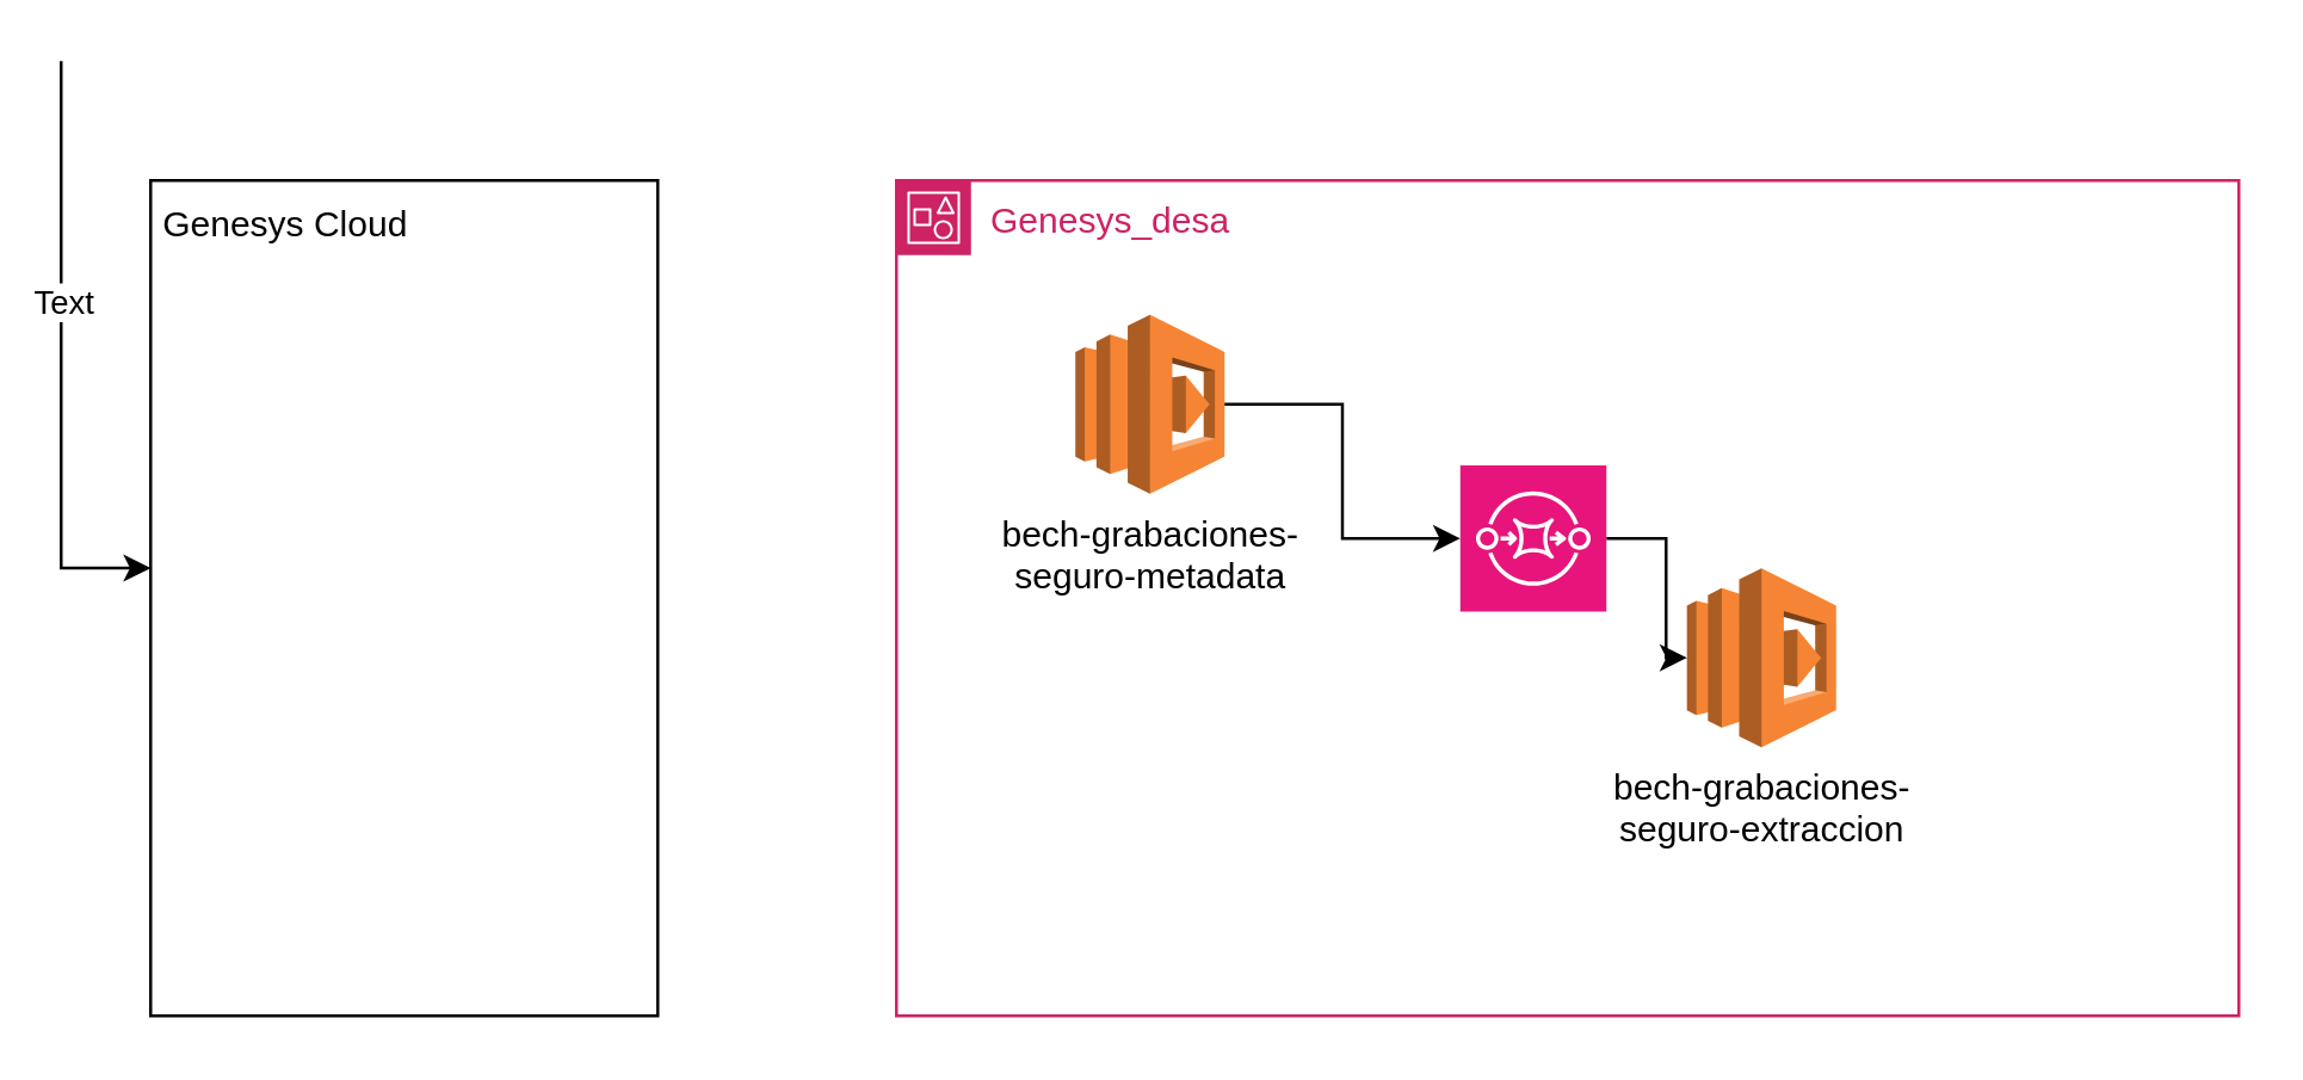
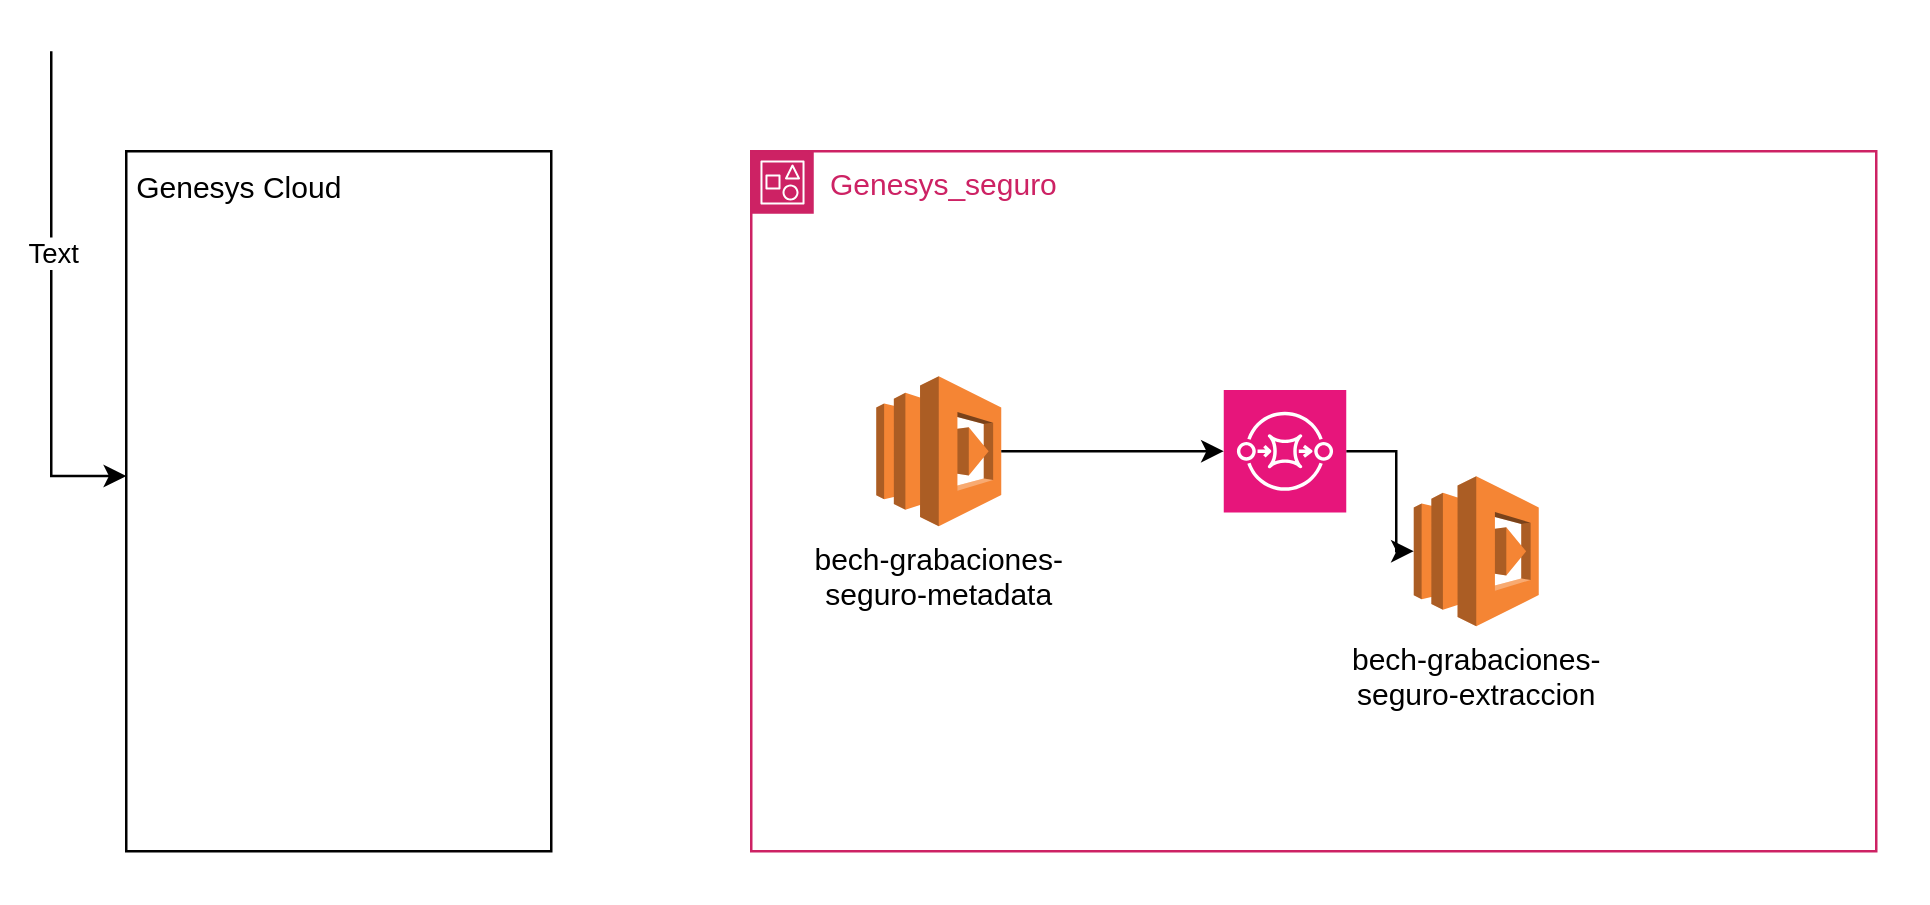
- <mxCell id="7" value="Genesys_desa" style="points=[[0,0],[0.25,0],[0.5,0],[0.75,0],[1,0],[1,0.25],[1,0.5],[1,0.75],[1,1],[0.75,1],[0.5,1],[0.25,1],[0,1],[0,0.75],[0,0.5],[0,0.25]];outlineConnect=0;gradientColor=none;html=1;whiteSpace=wrap;fontSize=12;fontStyle=0;container=1;pointerEvents=0;collapsible=0;recursiveResize=0;shape=mxgraph.aws4.group;grIcon=mxgraph.aws4.group_account;strokeColor=#CD2264;fillColor=none;verticalAlign=top;align=left;spacingLeft=30;fontColor=#CD2264;dashed=0;" vertex="1" parent="1"><mxGeometry x="300" y="60" width="450" height="280" as="geometry" /></mxCell>
+ <mxCell id="7" value="Genesys_seguro" style="points=[[0,0],[0.25,0],[0.5,0],[0.75,0],[1,0],[1,0.25],[1,0.5],[1,0.75],[1,1],[0.75,1],[0.5,1],[0.25,1],[0,1],[0,0.75],[0,0.5],[0,0.25]];outlineConnect=0;gradientColor=none;html=1;whiteSpace=wrap;fontSize=12;fontStyle=0;container=1;pointerEvents=0;collapsible=0;recursiveResize=0;shape=mxgraph.aws4.group;grIcon=mxgraph.aws4.group_account;strokeColor=#CD2264;fillColor=none;verticalAlign=top;align=left;spacingLeft=30;fontColor=#CD2264;dashed=0;" vertex="1" parent="1"><mxGeometry x="300" y="60" width="450" height="280" as="geometry" /></mxCell>
- <mxCell id="2" value="bech-grabaciones-&lt;div&gt;seguro-metadata&lt;/div&gt;" style="outlineConnect=0;dashed=0;verticalLabelPosition=bottom;verticalAlign=top;align=center;html=1;shape=mxgraph.aws3.lambda;fillColor=#F58534;gradientColor=none;" vertex="1" parent="1"><mxGeometry x="360" y="105" width="50" height="60" as="geometry" /></mxCell>
+ <mxCell id="2" value="bech-grabaciones-&lt;div&gt;seguro-metadata&lt;/div&gt;" style="outlineConnect=0;dashed=0;verticalLabelPosition=bottom;verticalAlign=top;align=center;html=1;shape=mxgraph.aws3.lambda;fillColor=#F58534;gradientColor=none;" vertex="1" parent="1"><mxGeometry x="350" y="150" width="50" height="60" as="geometry" /></mxCell>
